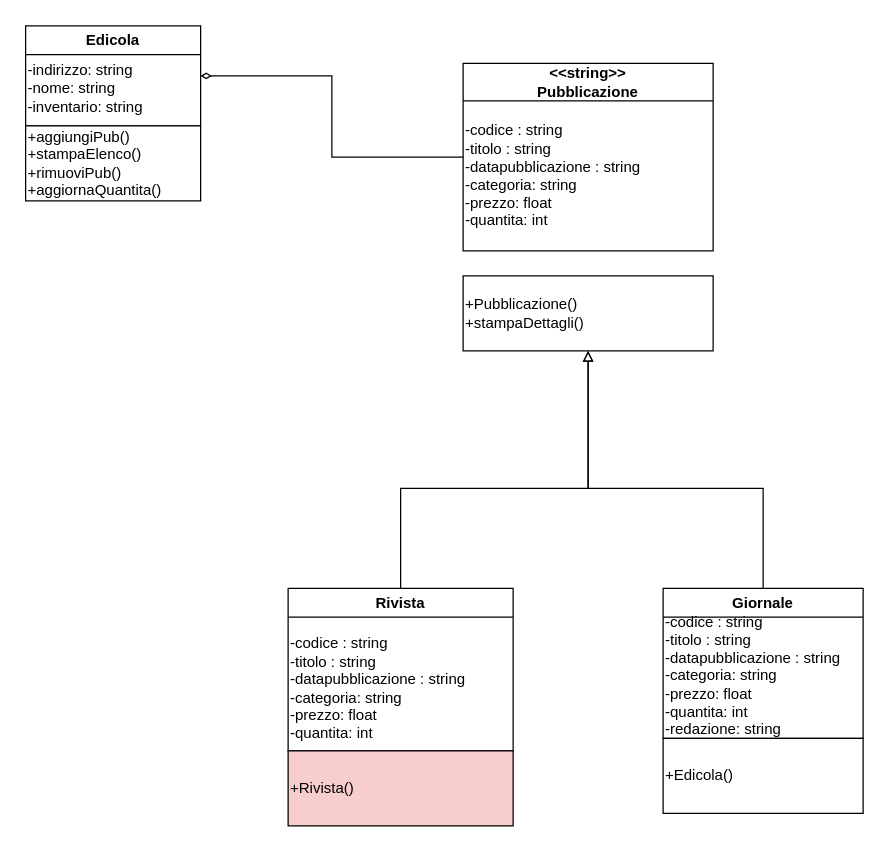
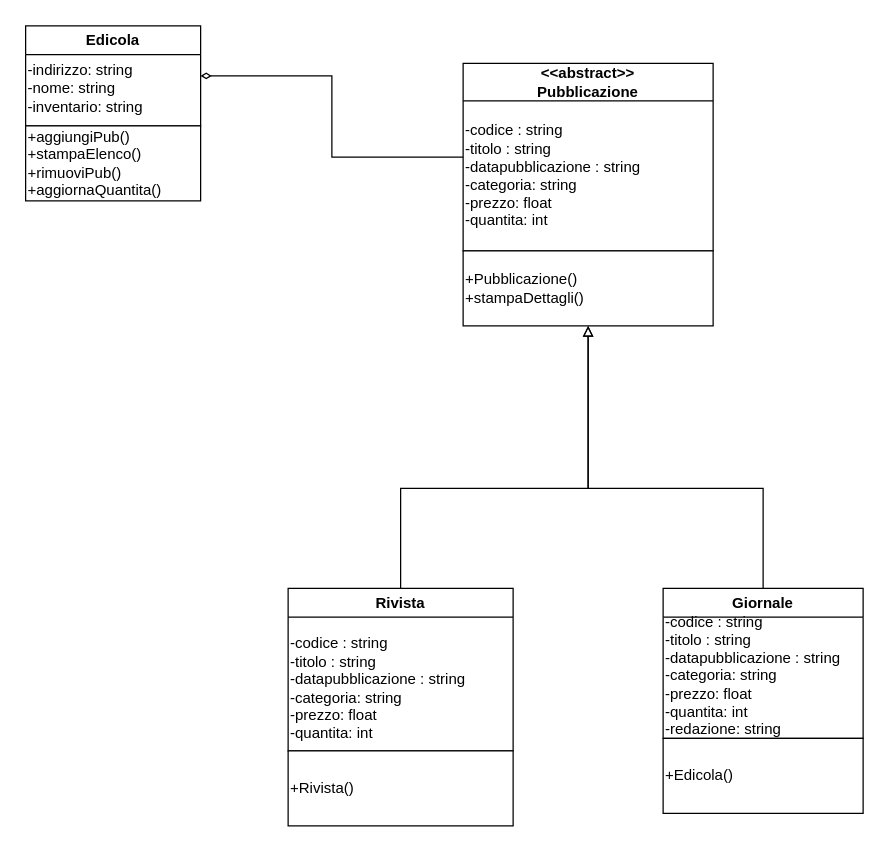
- <mxCell id="11" value="&amp;lt;&amp;lt;string&amp;gt;&amp;gt;&lt;br&gt;Pubblicazione" style="swimlane;whiteSpace=wrap;html=1;startSize=30;" vertex="1" parent="1"><mxGeometry x="370" y="50" width="200" height="150" as="geometry" /></mxCell>
+ <mxCell id="11" value="&amp;lt;&amp;lt;abstract&amp;gt;&amp;gt;&lt;br&gt;Pubblicazione" style="swimlane;whiteSpace=wrap;html=1;startSize=30;" vertex="1" parent="1"><mxGeometry x="370" y="50" width="200" height="150" as="geometry" /></mxCell>
- <mxCell id="15" value="+Pubblicazione()&lt;br&gt;+stampaDettagli()" style="rounded=0;whiteSpace=wrap;html=1;align=left;" vertex="1" parent="1"><mxGeometry x="370" y="220" width="200" height="60" as="geometry" /></mxCell>
+ <mxCell id="15" value="+Pubblicazione()&lt;br&gt;+stampaDettagli()" style="rounded=0;whiteSpace=wrap;html=1;align=left;" vertex="1" parent="1"><mxGeometry x="370" y="200" width="200" height="60" as="geometry" /></mxCell>
- <mxCell id="13" value="+Rivista()" style="rounded=0;whiteSpace=wrap;html=1;align=left;fillColor=#f8cecc;" vertex="1" parent="1"><mxGeometry x="230" y="600" width="180" height="60" as="geometry" /></mxCell>
+ <mxCell id="13" value="+Rivista()" style="rounded=0;whiteSpace=wrap;html=1;align=left;" vertex="1" parent="1"><mxGeometry x="230" y="600" width="180" height="60" as="geometry" /></mxCell>
